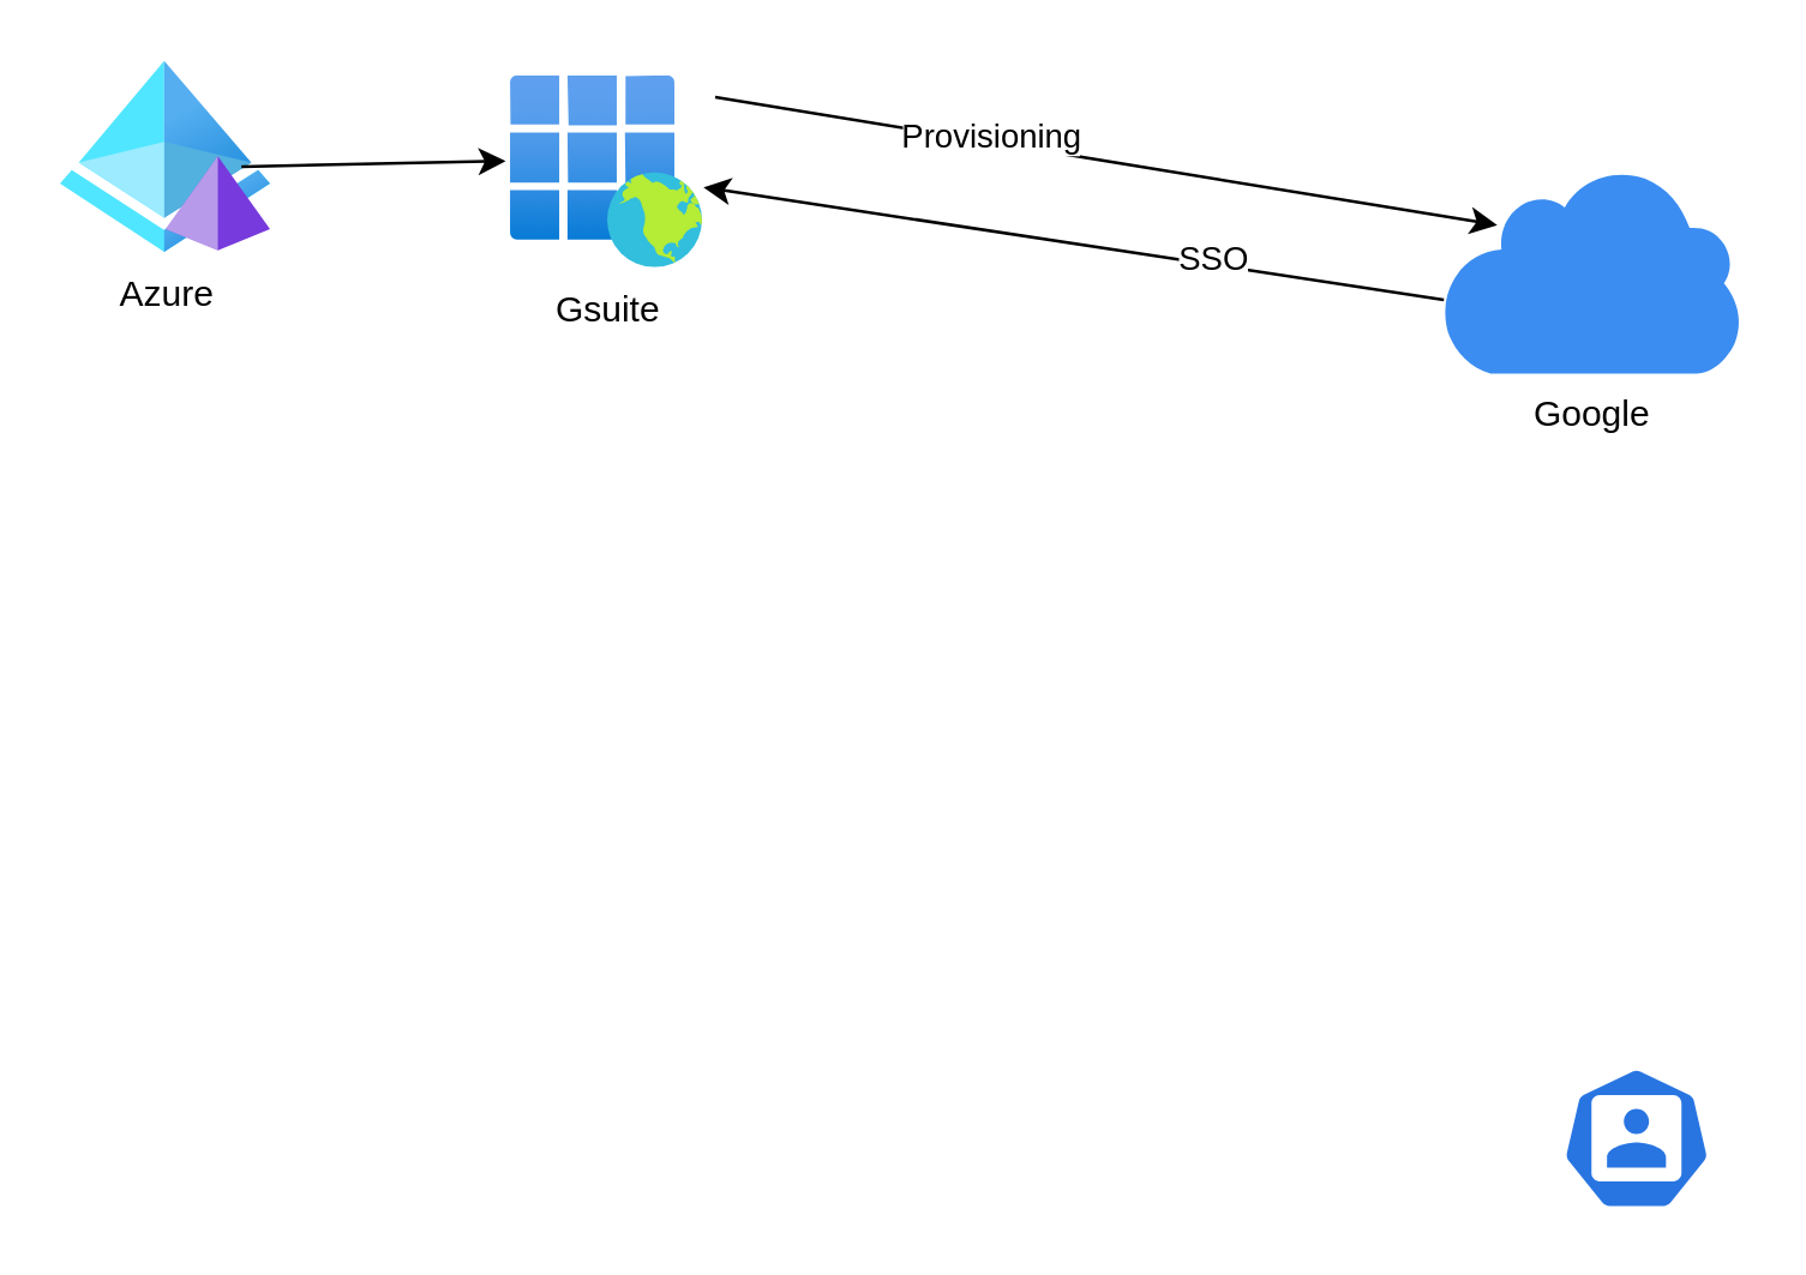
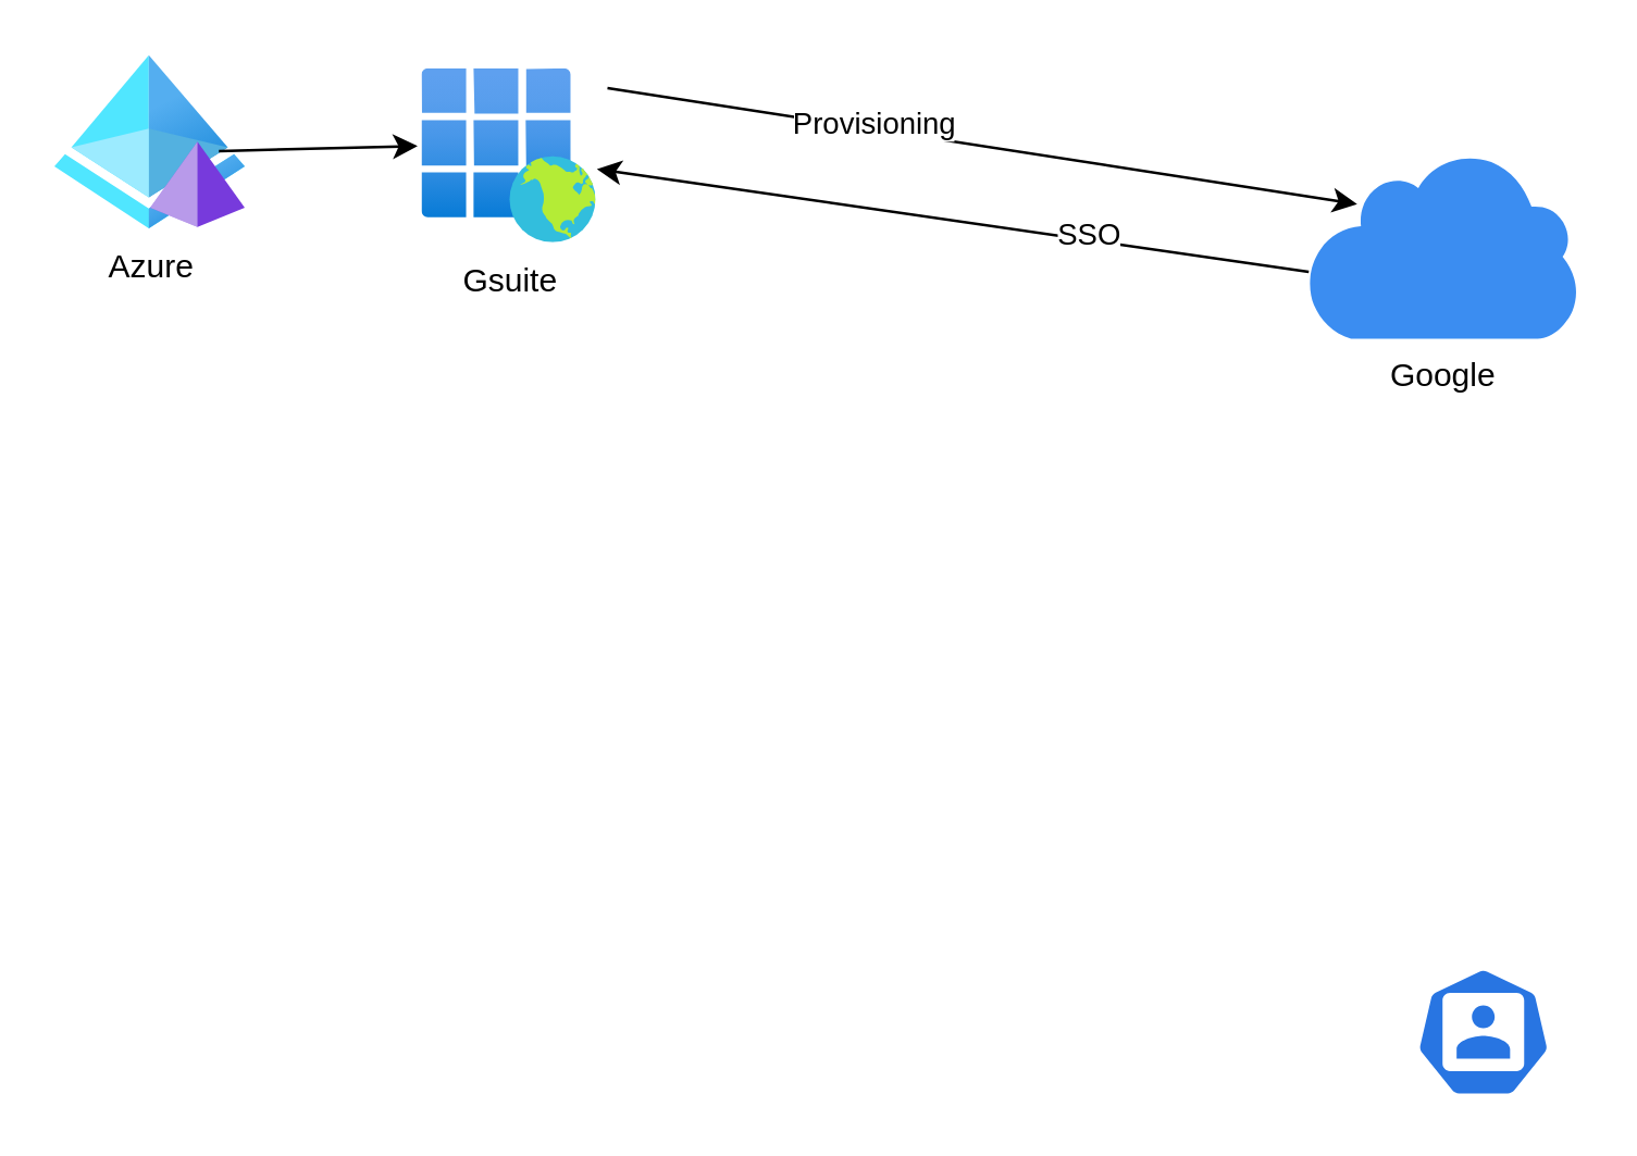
- <mxCell id="5" value="Gsuite" style="image;aspect=fixed;html=1;points=[];align=center;fontSize=12;image=img/lib/azure2/identity/Enterprise_Applications.svg;" vertex="1" parent="1"><mxGeometry x="170" y="25" width="64" height="64" as="geometry" /></mxCell>
+ <mxCell id="5" value="Gsuite" style="image;aspect=fixed;html=1;points=[];align=center;fontSize=12;image=img/lib/azure2/identity/Enterprise_Applications.svg;" vertex="1" parent="1"><mxGeometry x="155" y="25" width="64" height="64" as="geometry" /></mxCell>
